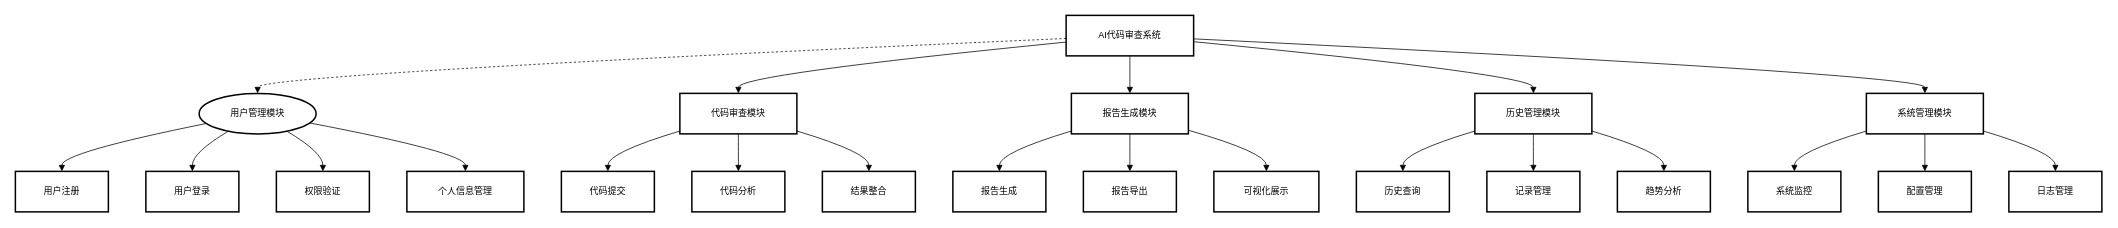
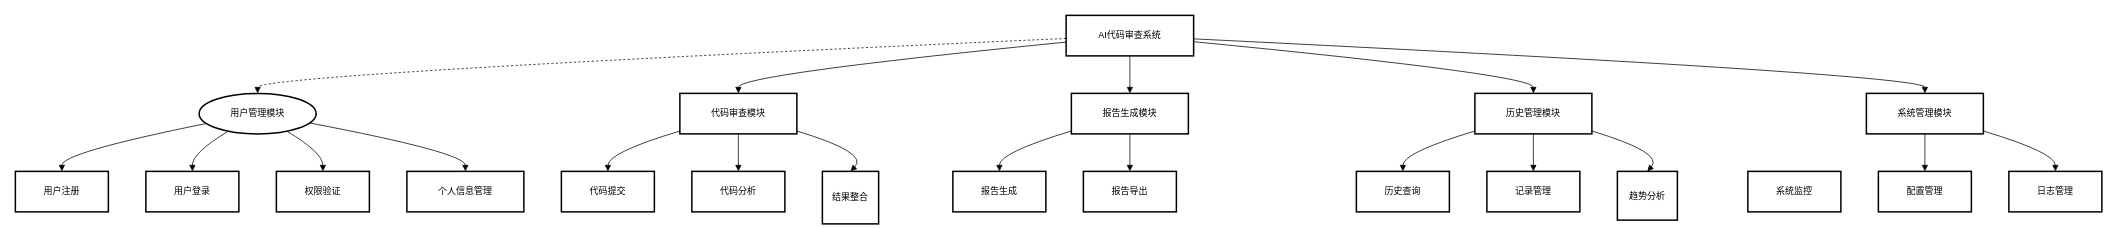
- <mxCell id="38" value="" style="curved=1;startArrow=none;endArrow=block;exitX=1;exitY=0.91;entryX=0.5;entryY=0;rounded=0;" edge="1" parent="1" source="5" target="17"><mxGeometry relative="1" as="geometry"><Array as="points"><mxPoint x="1688" y="203" /></Array></mxGeometry></mxCell>
- <mxCell id="42" value="" style="curved=1;startArrow=none;endArrow=block;exitX=0;exitY=0.93;entryX=0.5;entryY=0;rounded=0;" edge="1" parent="1" source="7" target="21"><mxGeometry relative="1" as="geometry"><Array as="points"><mxPoint x="2392" y="203" /></Array></mxGeometry></mxCell>
- <mxCell id="14" value="结果整合" style="whiteSpace=wrap;strokeWidth=2;" vertex="1" parent="1"><mxGeometry x="1096" y="228" width="124" height="54" as="geometry" /></mxCell>
+ <mxCell id="14" value="结果整合" style="whiteSpace=wrap;strokeWidth=2;" vertex="1" parent="1"><mxGeometry x="1096" y="228" width="75" height="70" as="geometry" /></mxCell>
- <mxCell id="17" value="可视化展示" style="whiteSpace=wrap;strokeWidth=2;" vertex="1" parent="1"><mxGeometry x="1618" y="228" width="140" height="54" as="geometry" /></mxCell>
- <mxCell id="20" value="趋势分析" style="whiteSpace=wrap;strokeWidth=2;" vertex="1" parent="1"><mxGeometry x="2156" y="228" width="124" height="54" as="geometry" /></mxCell>
+ <mxCell id="20" value="趋势分析" style="whiteSpace=wrap;strokeWidth=2;" vertex="1" parent="1"><mxGeometry x="2156" y="228" width="80" height="65" as="geometry" /></mxCell>
